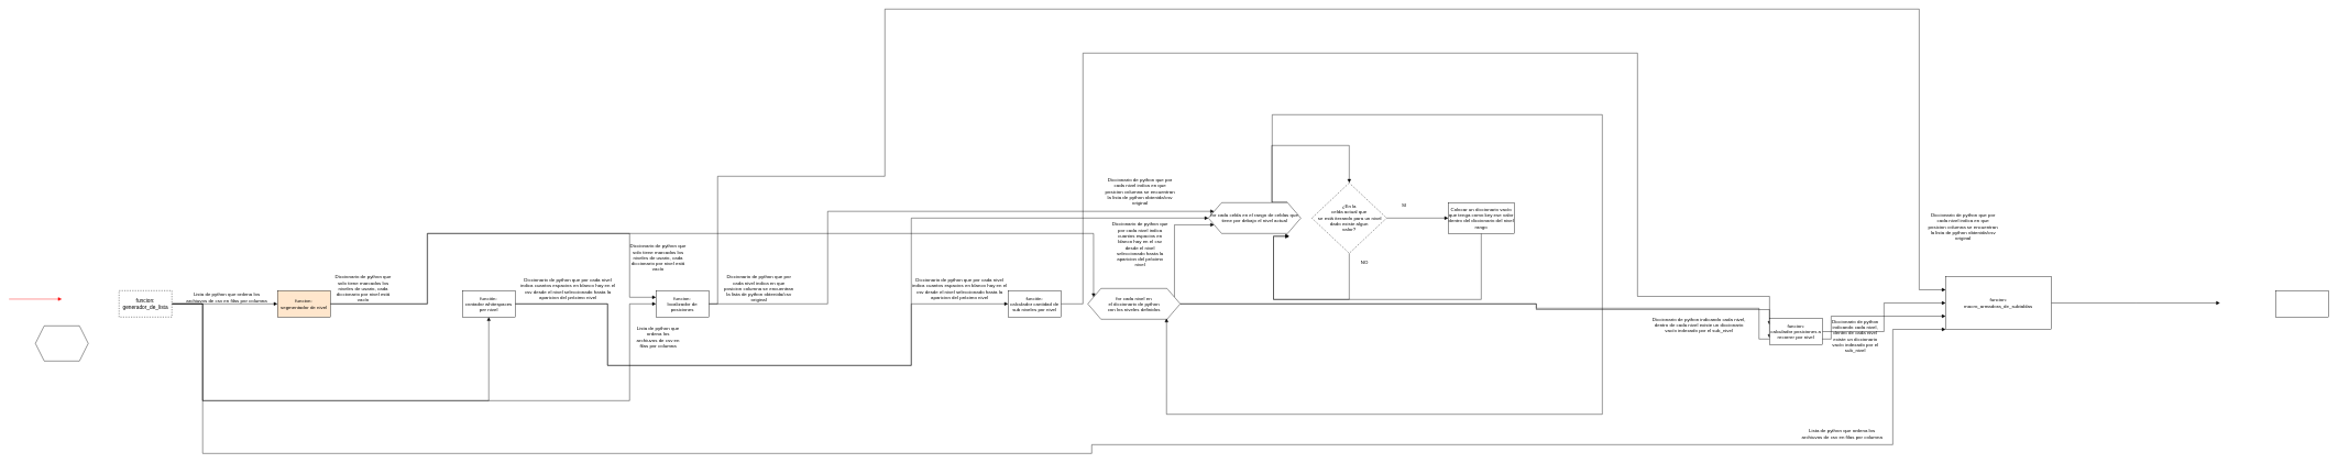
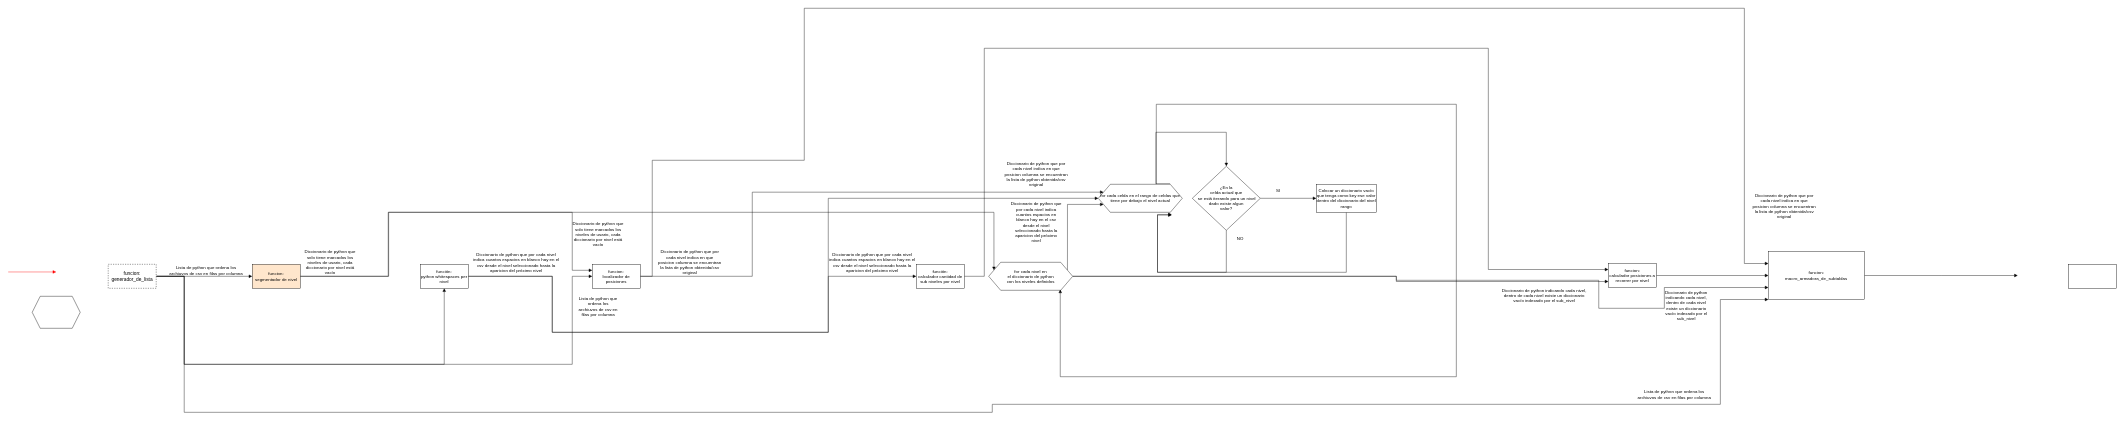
- <mxCell id="39" value="SI" style="text;html=1;strokeColor=none;fillColor=none;align=center;verticalAlign=middle;whiteSpace=wrap;rounded=0;fontSize=11;fontFamily=Helvetica;fontColor=default;" vertex="1" parent="1"><mxGeometry x="3160" y="450" width="60" height="30" as="geometry" /></mxCell>
+ <mxCell id="39" value="SI" style="text;html=1;strokeColor=none;fillColor=none;align=center;verticalAlign=middle;whiteSpace=wrap;rounded=0;fontSize=11;fontFamily=Helvetica;fontColor=default;" vertex="1" parent="1"><mxGeometry x="3165" y="460" width="60" height="30" as="geometry" /></mxCell>
- <mxCell id="36" value="¿En la &lt;br&gt;celda actual que&lt;br&gt;&amp;nbsp;se está iterando para un nivel dado existe algun &lt;br&gt;valor?" style="rhombus;whiteSpace=wrap;html=1;fontFamily=Helvetica;fontSize=11;fontColor=default;dashed=1;" vertex="1" parent="1"><mxGeometry x="2980" y="415" width="170" height="160" as="geometry" /></mxCell>
+ <mxCell id="36" value="¿En la &lt;br&gt;celda actual que&lt;br&gt;&amp;nbsp;se está iterando para un nivel dado existe algun &lt;br&gt;valor?" style="rhombus;whiteSpace=wrap;html=1;fontFamily=Helvetica;fontSize=11;fontColor=default;" vertex="1" parent="1"><mxGeometry x="2980" y="415" width="170" height="160" as="geometry" /></mxCell>
- <mxCell id="16" value="función:&lt;br&gt;contador whitespaces per nivel" style="rounded=0;whiteSpace=wrap;html=1;fontFamily=Helvetica;fontSize=11;fontColor=default;" vertex="1" parent="1"><mxGeometry x="1050" y="660" width="120" height="60" as="geometry" /></mxCell>
+ <mxCell id="16" value="función:&lt;br&gt;python whitespaces per nivel" style="rounded=0;whiteSpace=wrap;html=1;fontFamily=Helvetica;fontSize=11;fontColor=default;" vertex="1" parent="1"><mxGeometry x="1050" y="660" width="120" height="60" as="geometry" /></mxCell>
- <mxCell id="20" value="funcion:&lt;br&gt;localizador de posiciones" style="rounded=0;whiteSpace=wrap;html=1;fontFamily=Helvetica;fontSize=11;fontColor=default;" vertex="1" parent="1"><mxGeometry x="1490" y="660" width="120" height="60" as="geometry" /></mxCell>
+ <mxCell id="20" value="funcion:&lt;br&gt;localizador de posiciones" style="rounded=0;whiteSpace=wrap;html=1;fontFamily=Helvetica;fontSize=11;fontColor=default;" vertex="1" parent="1"><mxGeometry x="1480" y="660" width="120" height="60" as="geometry" /></mxCell>
- <mxCell id="43" value="funcion:&lt;br&gt;calculador posiciones a recorrer por nivel" style="rounded=0;whiteSpace=wrap;html=1;fontFamily=Helvetica;fontSize=11;fontColor=default;" vertex="1" parent="1"><mxGeometry x="4020" y="723" width="120" height="60" as="geometry" /></mxCell>
+ <mxCell id="43" value="funcion:&lt;br&gt;calculador posiciones a recorrer por nivel" style="rounded=0;whiteSpace=wrap;html=1;fontFamily=Helvetica;fontSize=11;fontColor=default;" vertex="1" parent="1"><mxGeometry x="4020" y="658" width="120" height="60" as="geometry" /></mxCell>
